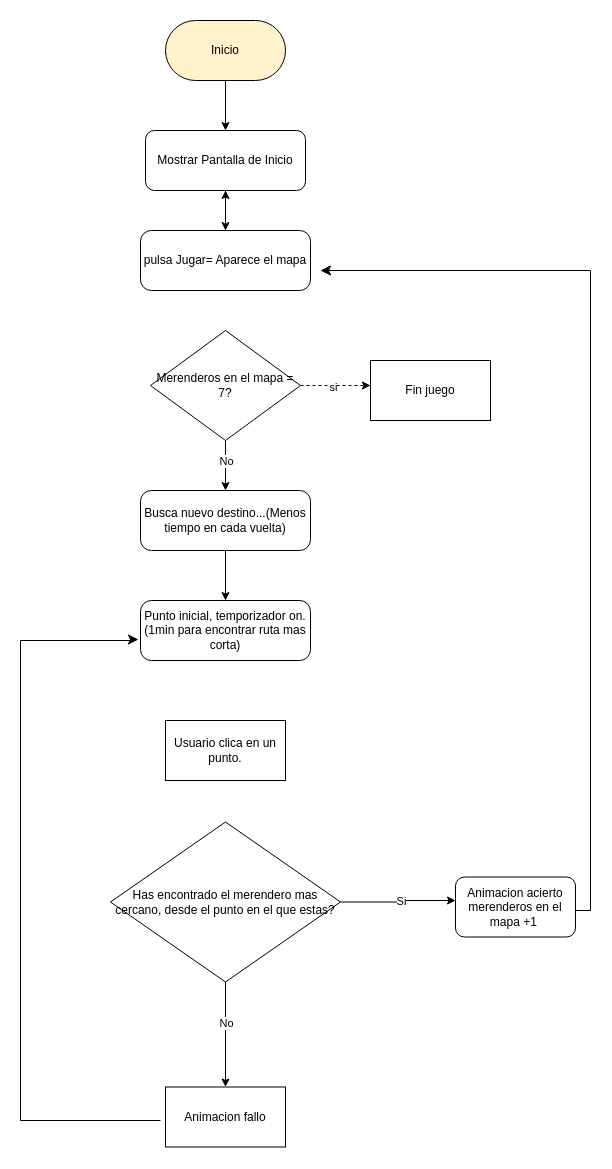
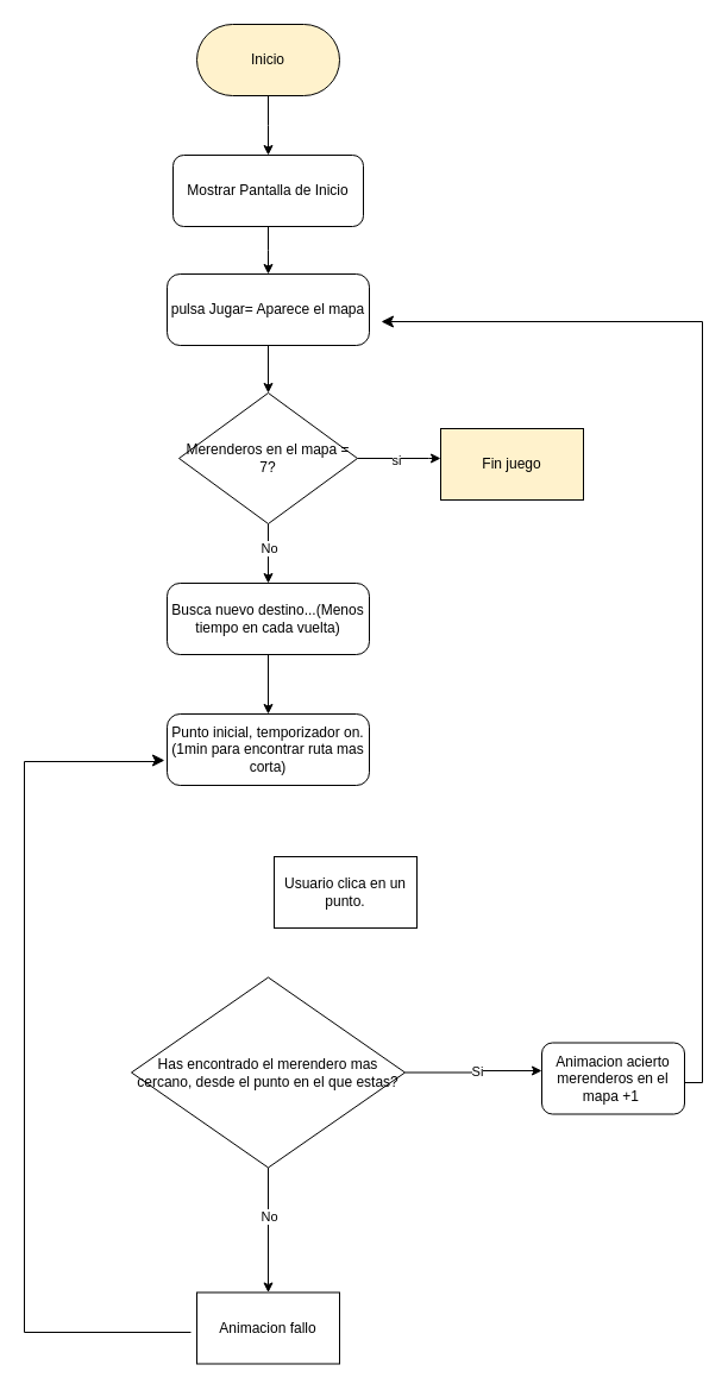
- <mxCell id="6" value="" style="edgeStyle=orthogonalEdgeStyle;rounded=0;orthogonalLoop=1;jettySize=auto;html=1;" parent="1" source="7" target="5" edge="1"><mxGeometry relative="1" as="geometry" /></mxCell>
+ <mxCell id="6" value="" style="edgeStyle=orthogonalEdgeStyle;rounded=0;orthogonalLoop=1;jettySize=auto;html=1;" parent="1" source="7" target="12" edge="1"><mxGeometry relative="1" as="geometry" /></mxCell>
- <mxCell id="8" value="" style="edgeStyle=orthogonalEdgeStyle;rounded=0;orthogonalLoop=1;jettySize=auto;html=1;dashed=1;" parent="1" source="12" target="13" edge="1"><mxGeometry relative="1" as="geometry"><Array as="points"><mxPoint x="360" y="385" /><mxPoint x="360" y="385" /></Array></mxGeometry></mxCell>
+ <mxCell id="8" value="" style="edgeStyle=orthogonalEdgeStyle;rounded=0;orthogonalLoop=1;jettySize=auto;html=1;" parent="1" source="12" target="13" edge="1"><mxGeometry relative="1" as="geometry"><Array as="points"><mxPoint x="360" y="385" /><mxPoint x="360" y="385" /></Array></mxGeometry></mxCell>
- <mxCell id="13" value="Fin juego" style="rounded=0;whiteSpace=wrap;html=1;" parent="1" vertex="1"><mxGeometry x="370" y="360" width="120" height="60" as="geometry" /></mxCell>
+ <mxCell id="13" value="Fin juego" style="rounded=0;whiteSpace=wrap;html=1;fillColor=#fff2cc;" parent="1" vertex="1"><mxGeometry x="370" y="360" width="120" height="60" as="geometry" /></mxCell>
- <mxCell id="26" value="Usuario clica en un punto." style="rounded=0;whiteSpace=wrap;html=1;" vertex="1" parent="1"><mxGeometry x="165" y="720" width="120" height="60" as="geometry" /></mxCell>
+ <mxCell id="26" value="Usuario clica en un punto." style="rounded=0;whiteSpace=wrap;html=1;" vertex="1" parent="1"><mxGeometry x="230" y="720" width="120" height="60" as="geometry" /></mxCell>
